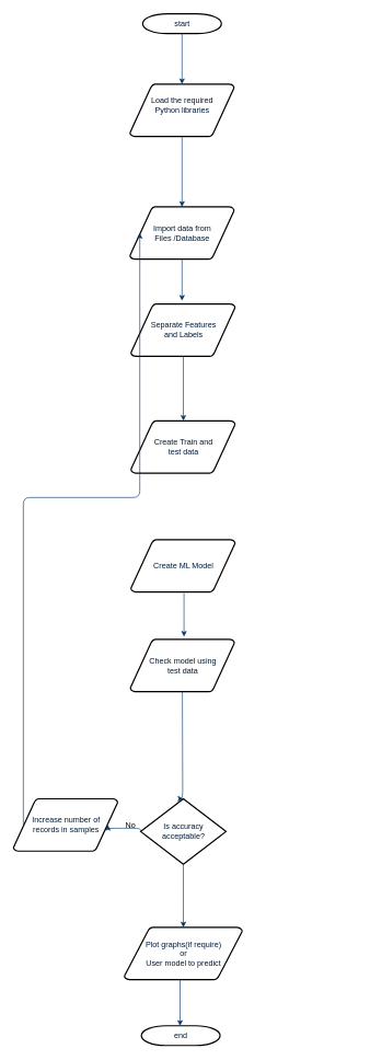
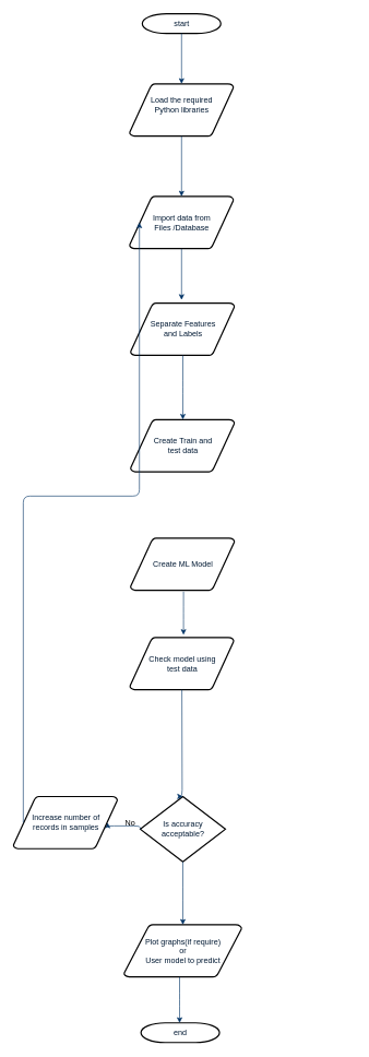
- <mxCell id="5" value="&lt;div&gt;Import data from &lt;br&gt;&lt;/div&gt;&lt;div&gt;Files /Database&lt;br&gt;&lt;/div&gt;" style="shape=mxgraph.flowchart.data;fillColor=#FFFFFF;strokeColor=#000000;strokeWidth=2;gradientColor=none;gradientDirection=north;fontColor=#001933;fontStyle=0;html=1;" parent="1" vertex="1"><mxGeometry x="197.5" y="314" width="159" height="80" as="geometry" /></mxCell>
+ <mxCell id="5" value="&lt;div&gt;Import data from &lt;br&gt;&lt;/div&gt;&lt;div&gt;Files /Database&lt;br&gt;&lt;/div&gt;" style="shape=mxgraph.flowchart.data;fillColor=#FFFFFF;strokeColor=#000000;strokeWidth=2;gradientColor=none;gradientDirection=north;fontColor=#001933;fontStyle=0;html=1;" parent="1" vertex="1"><mxGeometry x="197.5" y="299" width="159" height="80" as="geometry" /></mxCell>
